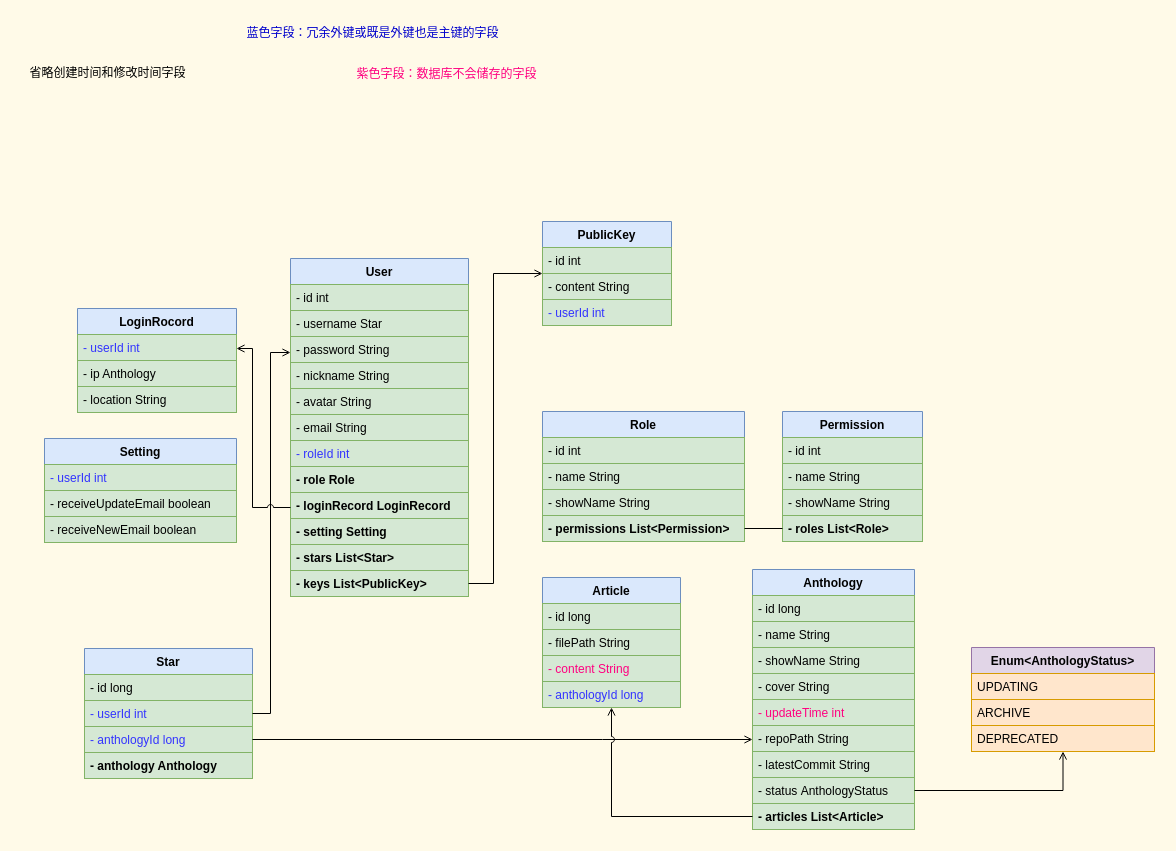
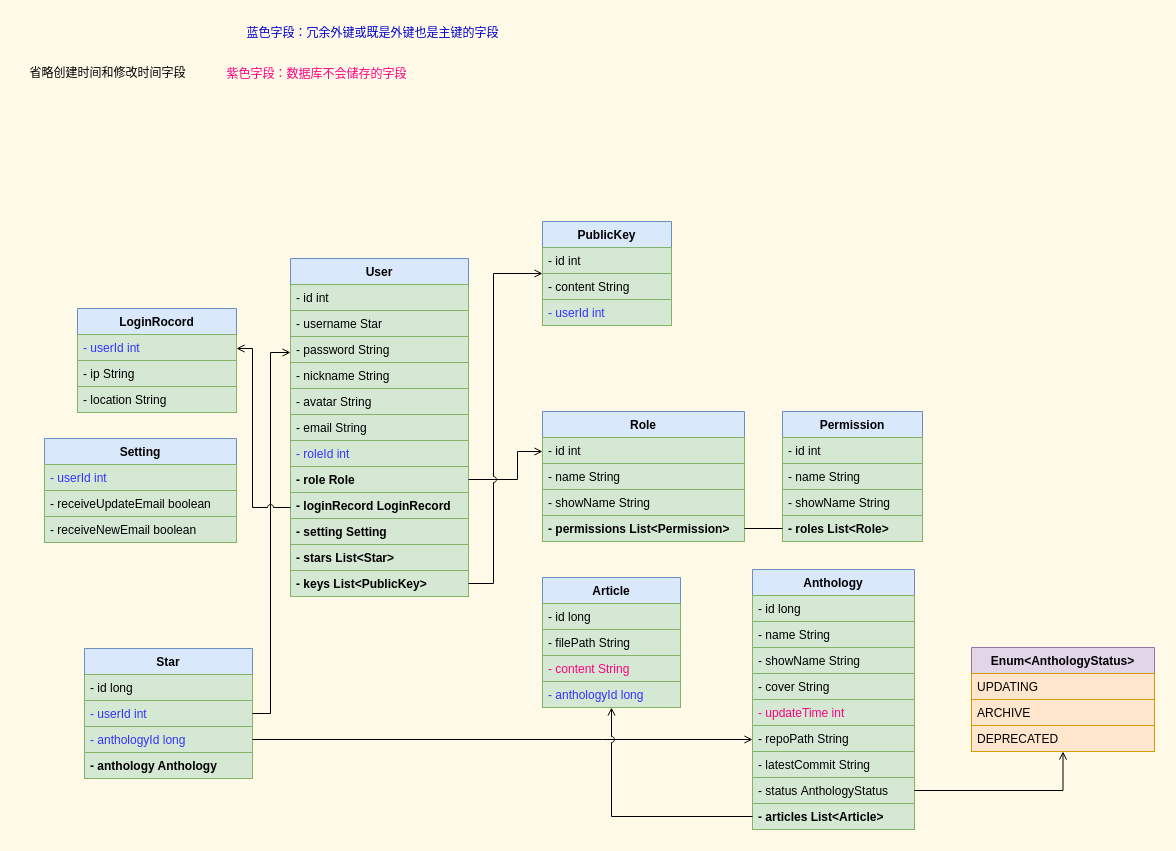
- <mxCell id="63" value="&lt;font&gt;紫色字段：数据库不会储存的字段&lt;/font&gt;" style="text;html=1;align=center;verticalAlign=middle;resizable=0;points=[];autosize=1;strokeColor=none;fillColor=none;fontColor=#FF0080;" parent="1" vertex="1"><mxGeometry x="347" y="61" width="198" height="26" as="geometry" /></mxCell>
+ <mxCell id="63" value="&lt;font&gt;紫色字段：数据库不会储存的字段&lt;/font&gt;" style="text;html=1;align=center;verticalAlign=middle;resizable=0;points=[];autosize=1;strokeColor=none;fillColor=none;fontColor=#FF0080;" parent="1" vertex="1"><mxGeometry x="217" y="61" width="198" height="26" as="geometry" /></mxCell>
- <mxCell id="67" value="- ip Anthology" style="text;strokeColor=#82b366;fillColor=#d5e8d4;align=left;verticalAlign=top;spacingLeft=4;spacingRight=4;overflow=hidden;rotatable=0;points=[[0,0.5],[1,0.5]];portConstraint=eastwest;" parent="65" vertex="1"><mxGeometry y="52" width="159" height="26" as="geometry" /></mxCell>
+ <mxCell id="67" value="- ip String" style="text;strokeColor=#82b366;fillColor=#d5e8d4;align=left;verticalAlign=top;spacingLeft=4;spacingRight=4;overflow=hidden;rotatable=0;points=[[0,0.5],[1,0.5]];portConstraint=eastwest;" parent="65" vertex="1"><mxGeometry y="52" width="159" height="26" as="geometry" /></mxCell>
+ <mxCell id="25" style="edgeStyle=orthogonalEdgeStyle;rounded=0;orthogonalLoop=1;jettySize=auto;html=1;exitX=1;exitY=0.5;exitDx=0;exitDy=0;strokeColor=#000000;endArrow=open;endFill=0;" parent="1" source="10" target="15" edge="1"><mxGeometry relative="1" as="geometry"><Array as="points"><mxPoint x="517" y="479" /><mxPoint x="517" y="451" /></Array></mxGeometry></mxCell>
